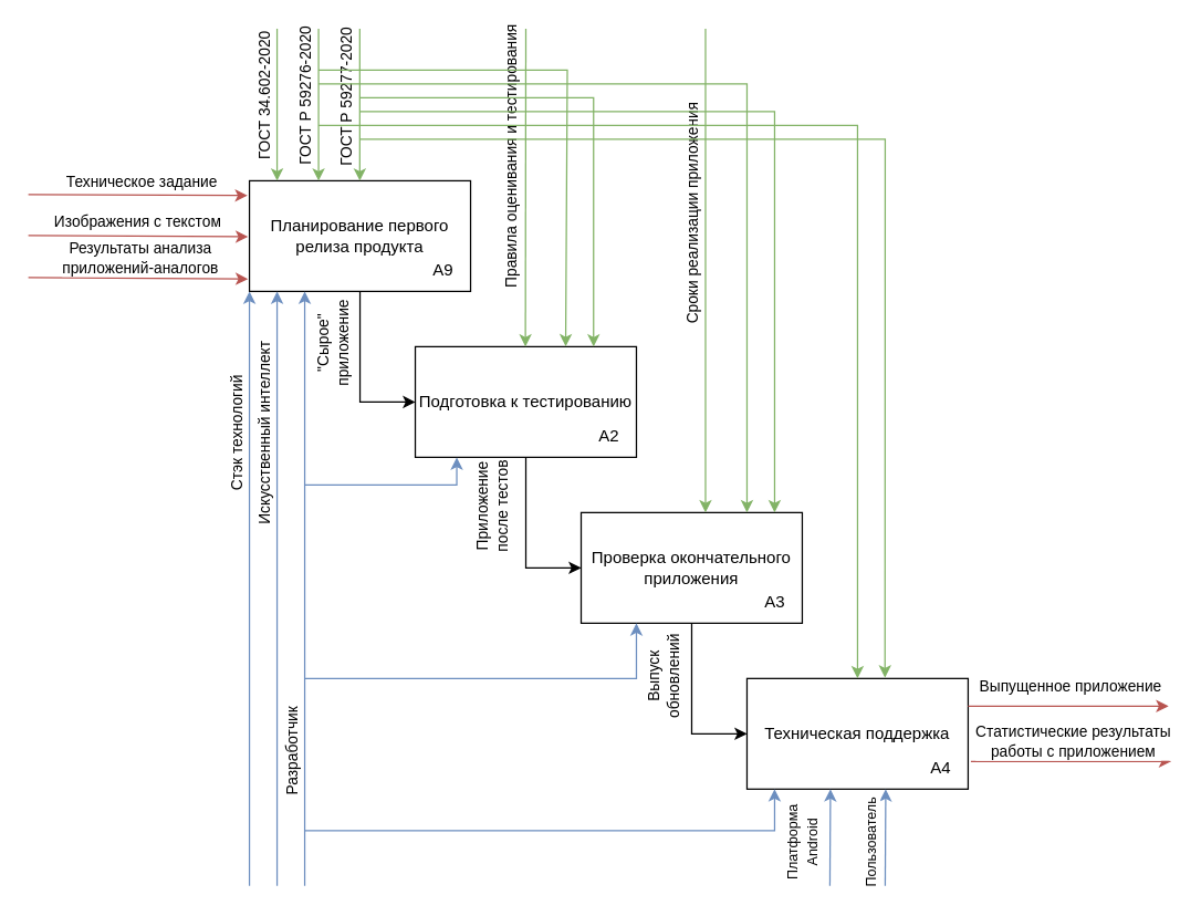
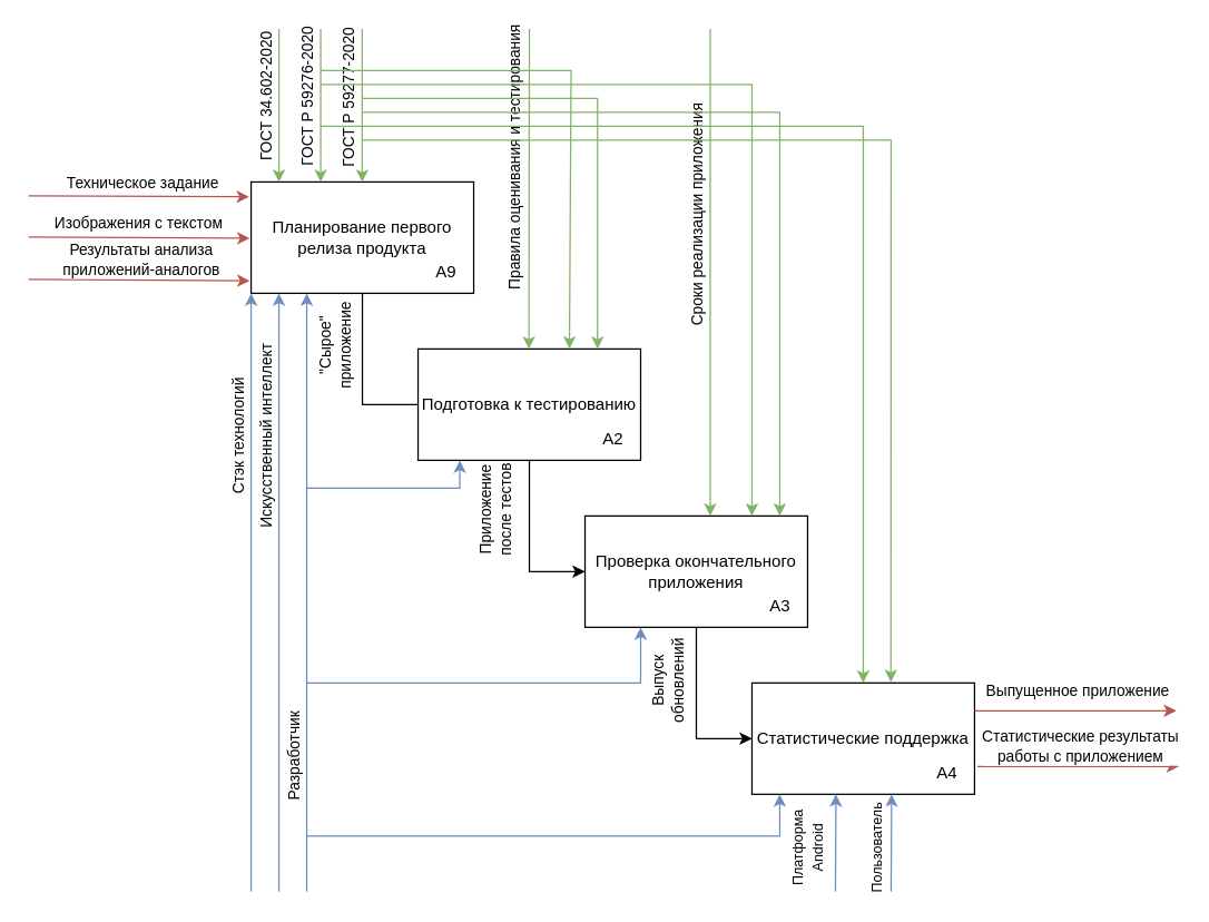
- <mxCell id="16" value="" style="endArrow=classic;html=1;rounded=0;exitX=0.5;exitY=1;exitDx=0;exitDy=0;entryX=0;entryY=0.5;entryDx=0;entryDy=0;" edge="1" parent="1" source="2" target="4"><mxGeometry width="50" height="50" relative="1" as="geometry"><mxPoint x="210" y="300" as="sourcePoint" /><mxPoint x="260" y="250" as="targetPoint" /><Array as="points"><mxPoint x="260" y="290" /></Array></mxGeometry></mxCell>
+ <mxCell id="16" value="" style="endArrow=none;html=1;rounded=0;exitX=0.5;exitY=1;exitDx=0;exitDy=0;entryX=0;entryY=0.5;entryDx=0;entryDy=0;" edge="1" parent="1" source="2" target="4"><mxGeometry width="50" height="50" relative="1" as="geometry"><mxPoint x="210" y="300" as="sourcePoint" /><mxPoint x="260" y="250" as="targetPoint" /><Array as="points"><mxPoint x="260" y="290" /></Array></mxGeometry></mxCell>
- <mxCell id="8" value="Техническая поддержка" style="rounded=0;whiteSpace=wrap;html=1;" vertex="1" parent="1"><mxGeometry x="540" y="490" width="160" height="80" as="geometry" /></mxCell>
+ <mxCell id="8" value="Статистические поддержка" style="rounded=0;whiteSpace=wrap;html=1;" vertex="1" parent="1"><mxGeometry x="540" y="490" width="160" height="80" as="geometry" /></mxCell>
